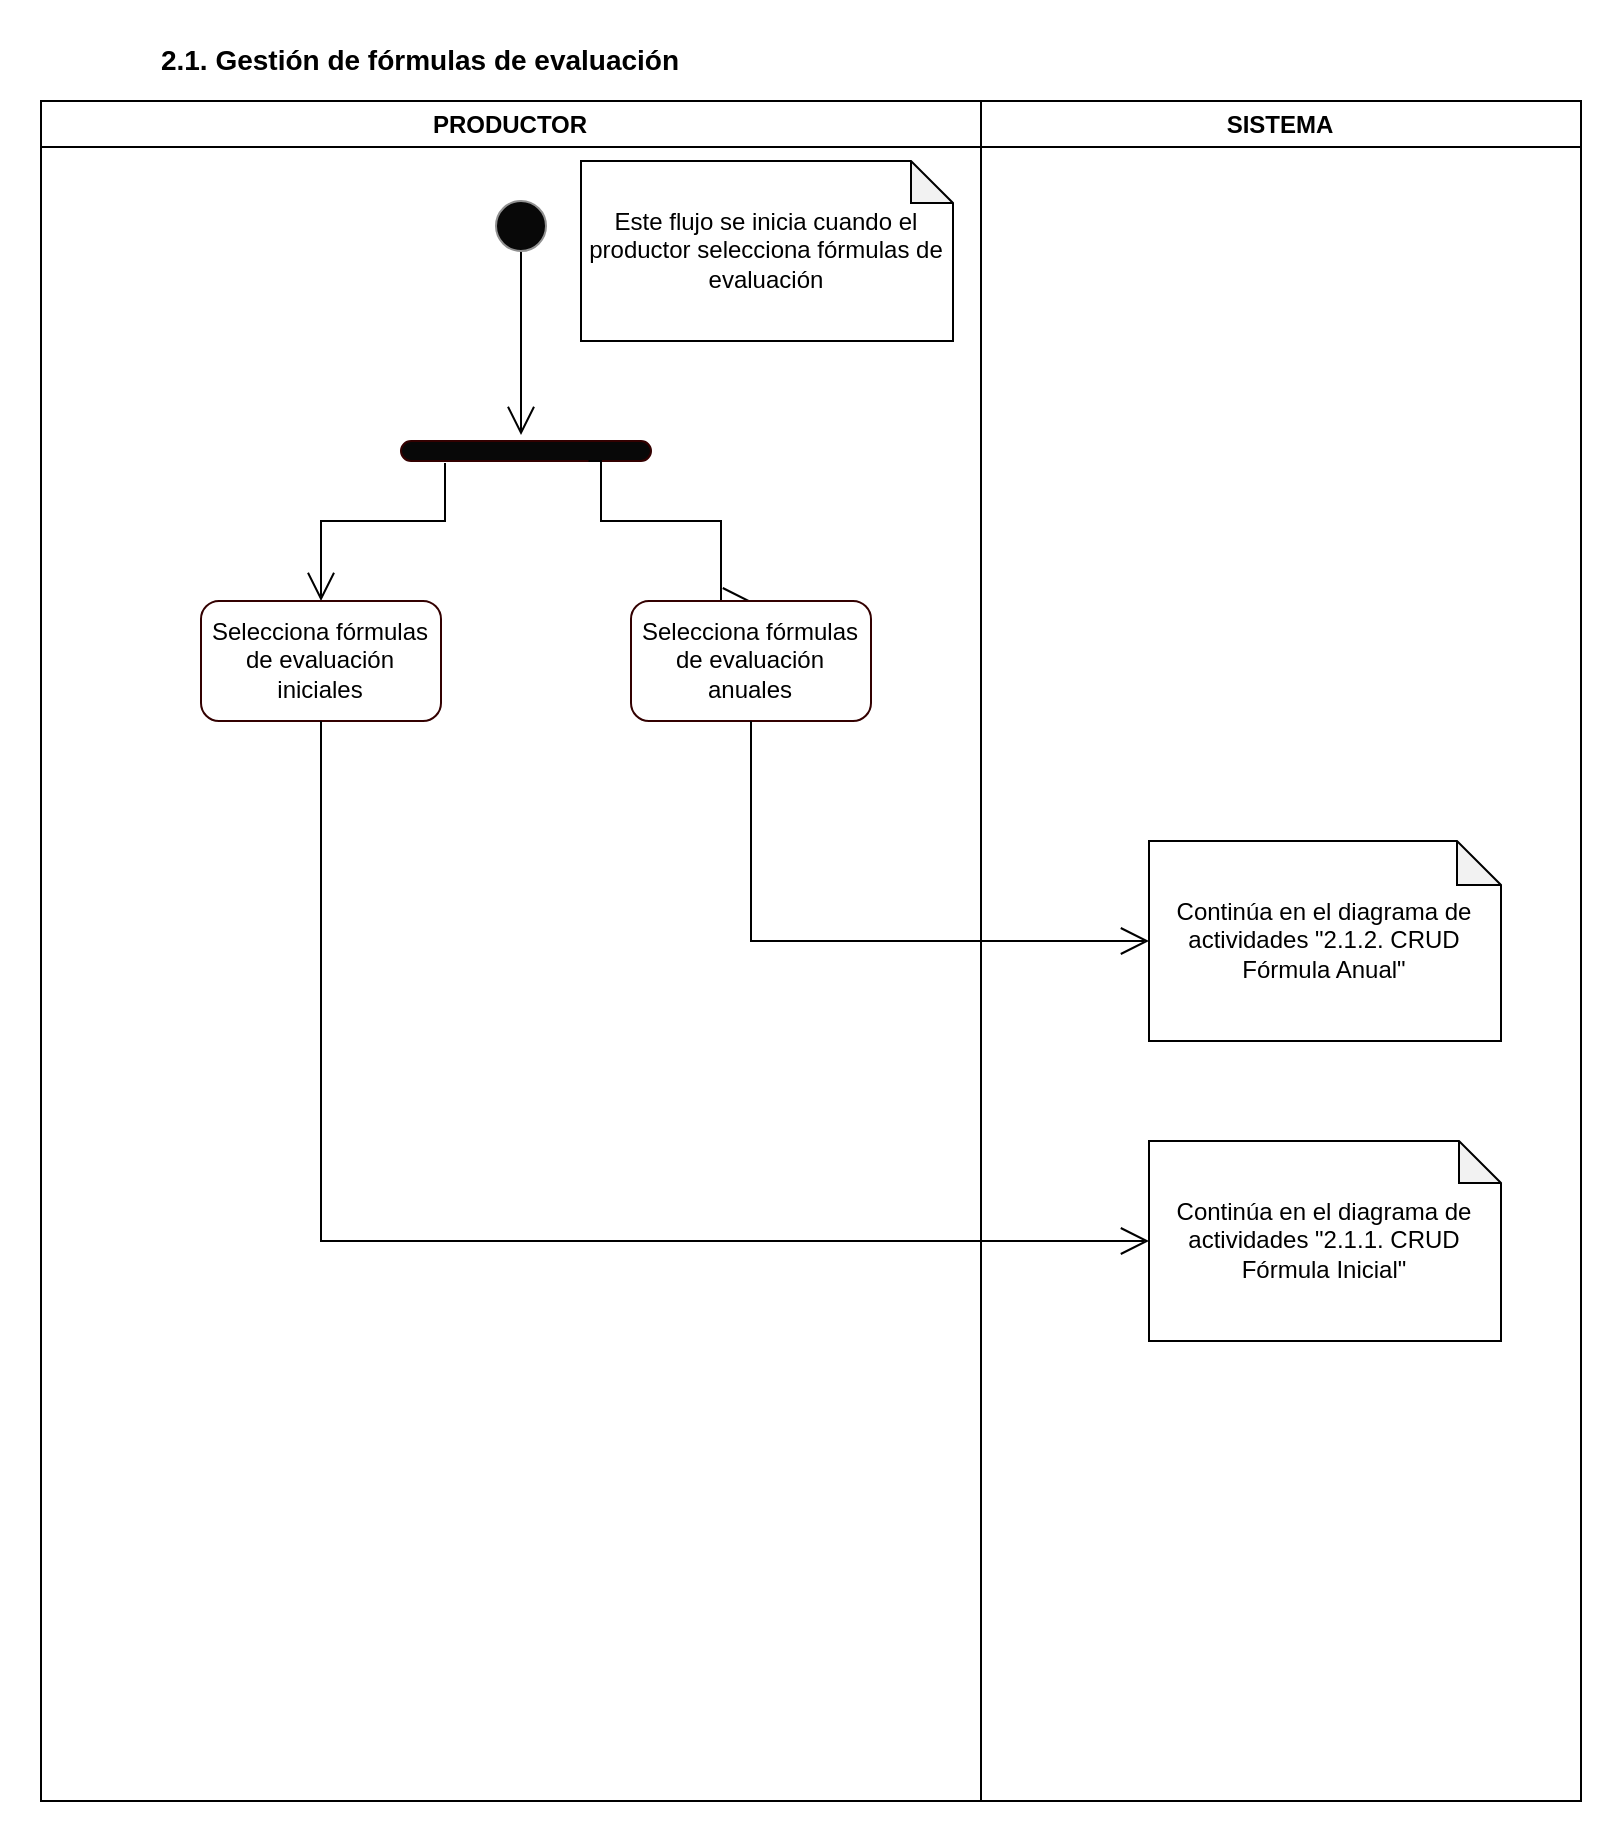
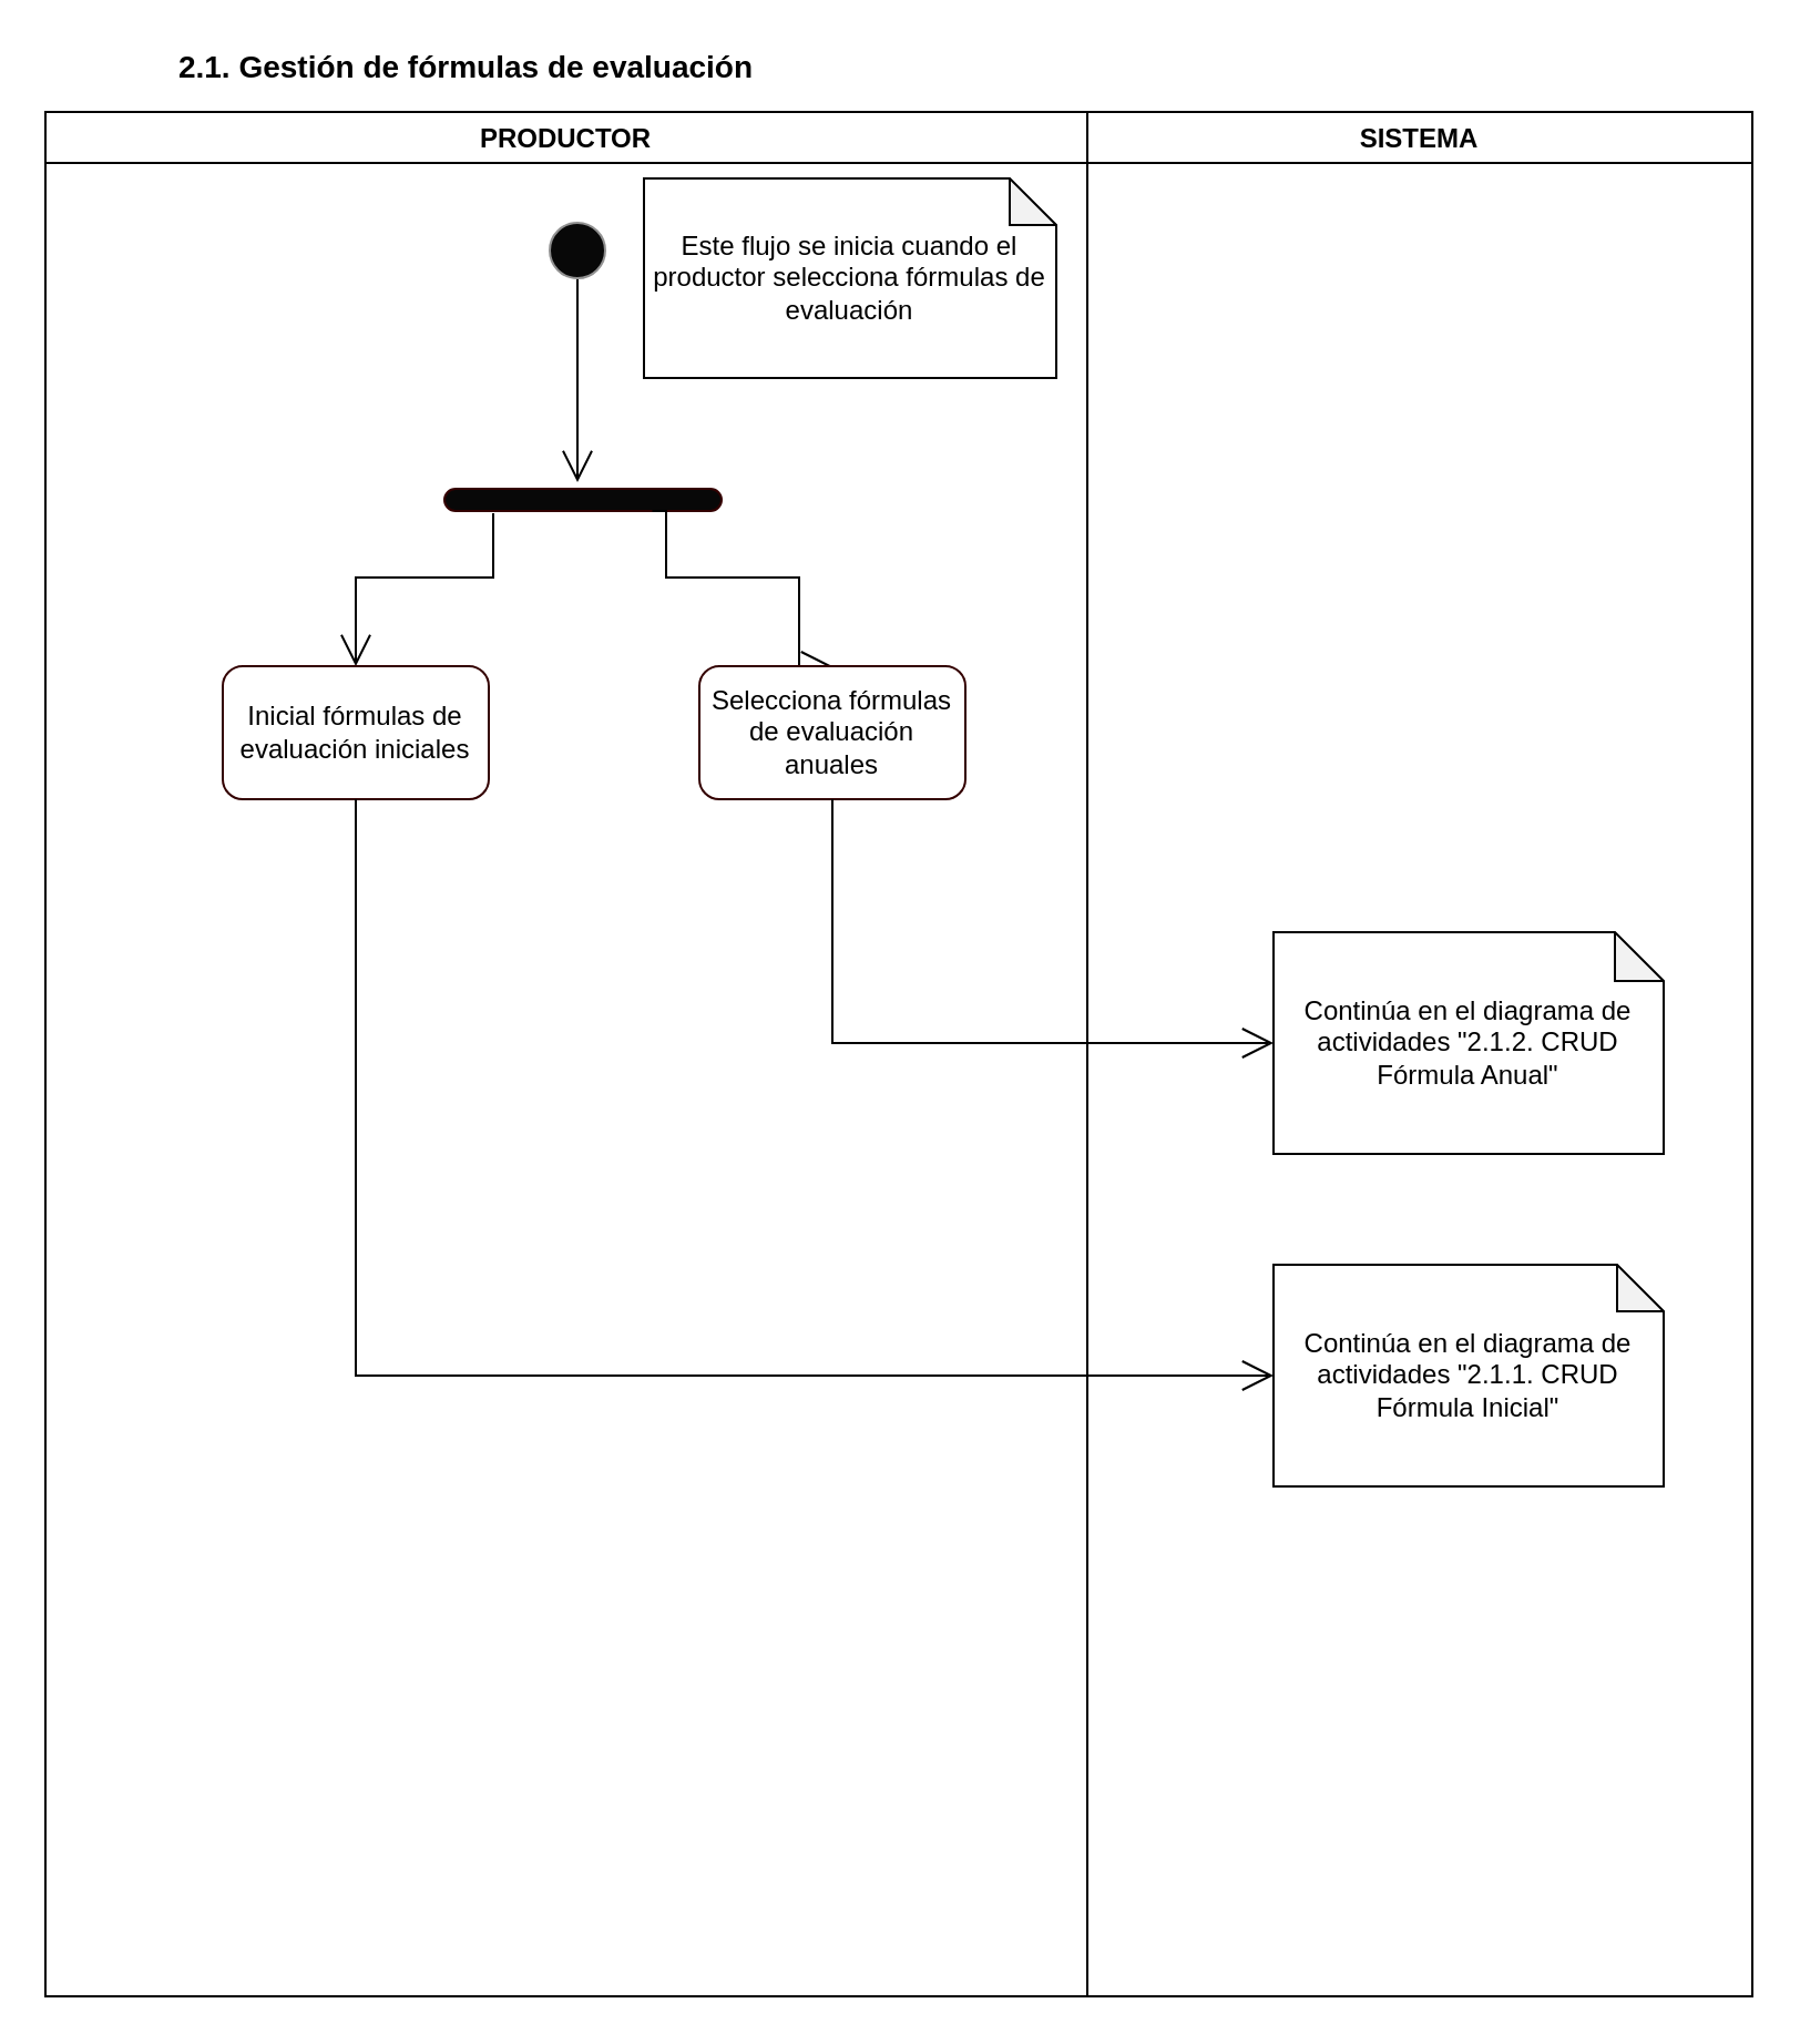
- <mxCell id="7" value="Selecciona fórmulas de evaluación iniciales" style="rounded=1;whiteSpace=wrap;html=1;strokeColor=#330000;fillColor=#FFFFFF;gradientColor=none;" parent="2" vertex="1"><mxGeometry x="80" y="250" width="120" height="60" as="geometry" /></mxCell>
+ <mxCell id="7" value="Inicial fórmulas de evaluación iniciales" style="rounded=1;whiteSpace=wrap;html=1;strokeColor=#330000;fillColor=#FFFFFF;gradientColor=none;" parent="2" vertex="1"><mxGeometry x="80" y="250" width="120" height="60" as="geometry" /></mxCell>
